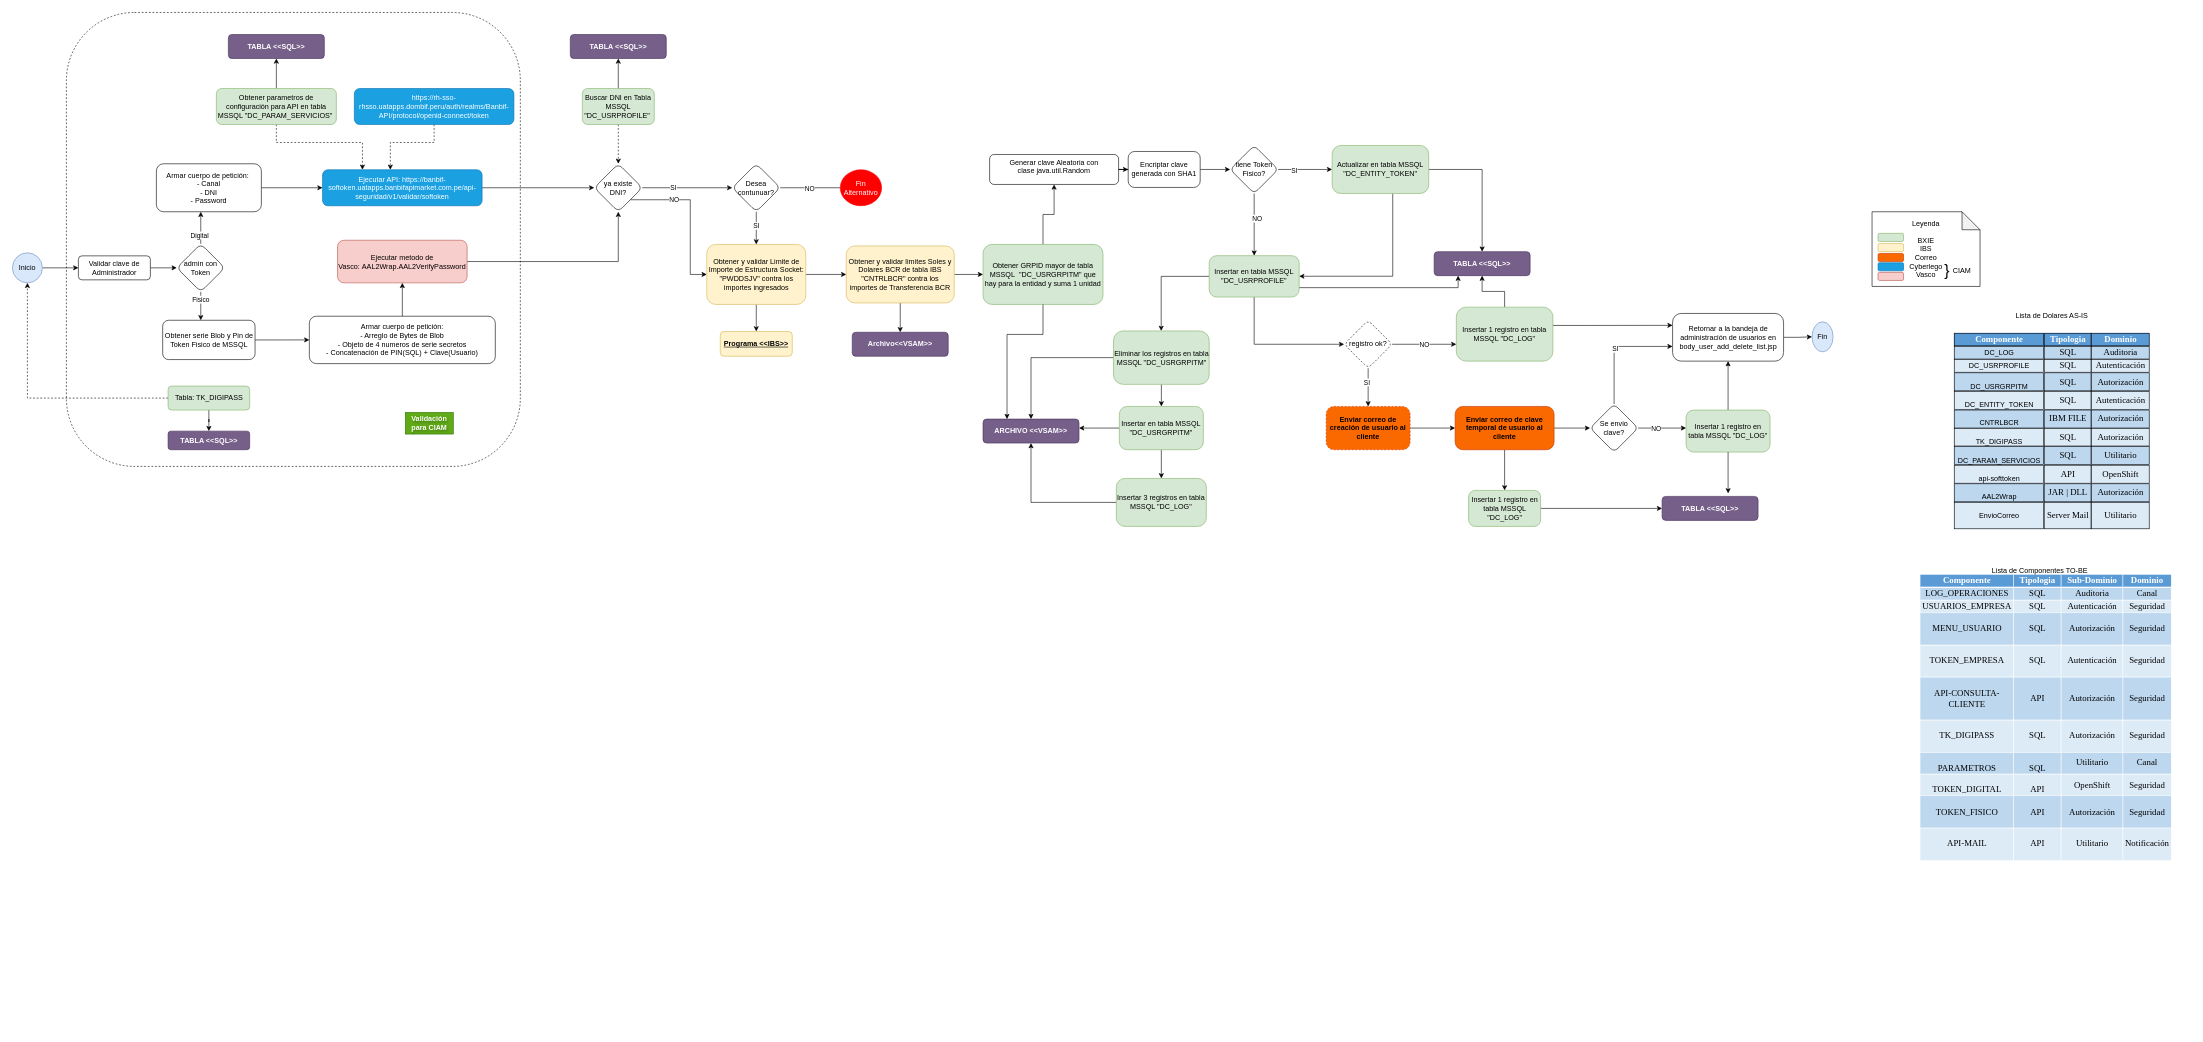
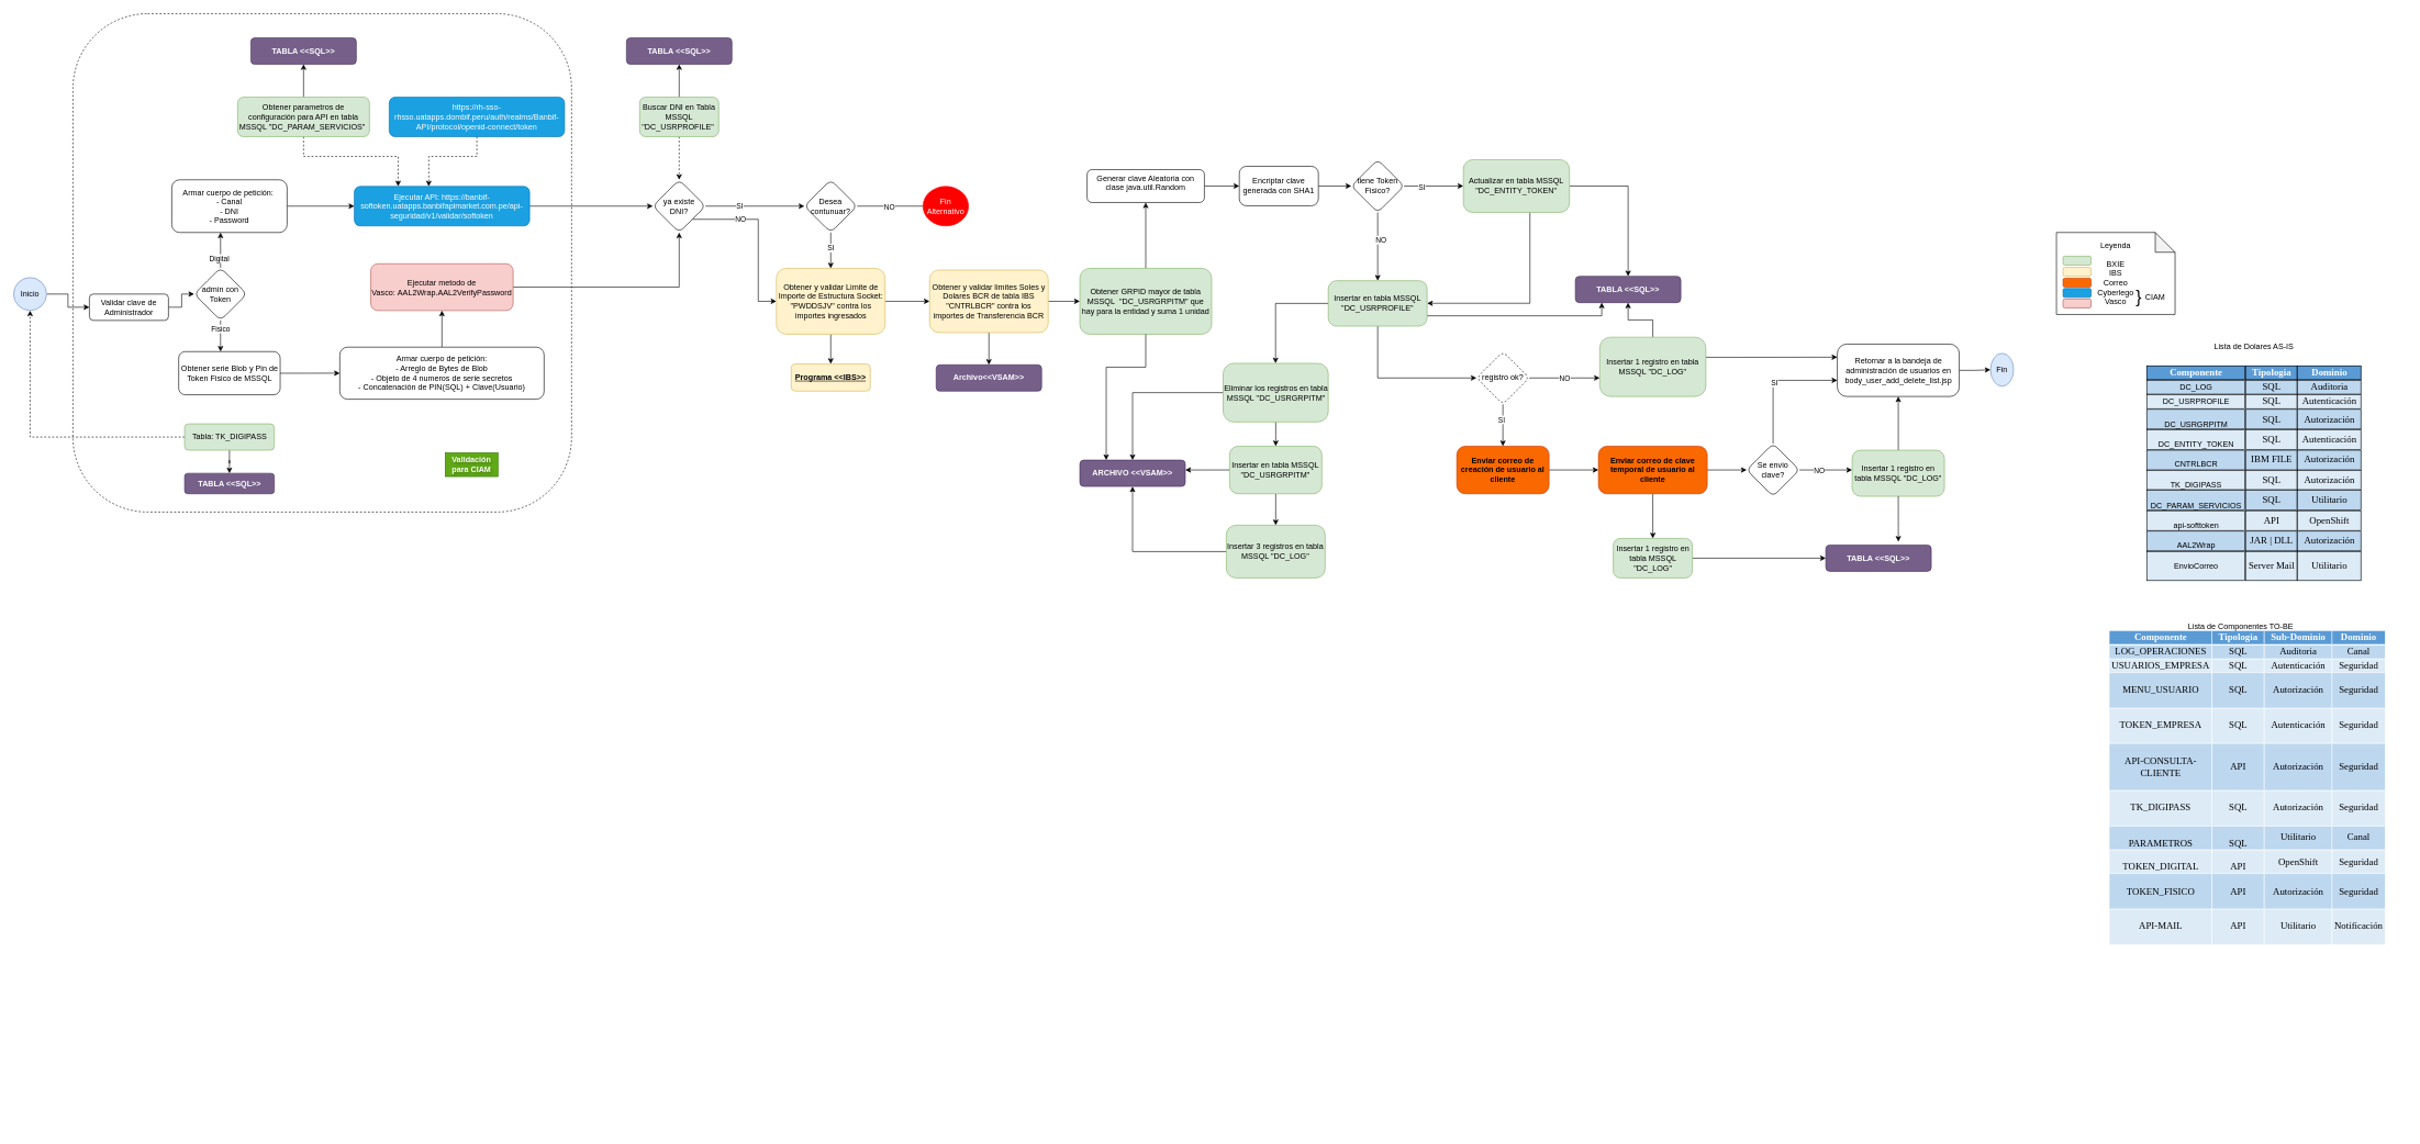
- <mxCell id="50" value="Generar clave Aleatoria con clase&amp;nbsp;java&lt;span style=&quot;background-color: initial;&quot;&gt;.&lt;/span&gt;util&lt;span style=&quot;background-color: initial;&quot;&gt;.Random&lt;/span&gt;&lt;h5&gt;&lt;div style=&quot;padding-top: 2px; margin-left: 20px; position: relative; -ms-word-wrap: break-word;&quot;&gt;&lt;/div&gt;&lt;/h5&gt;" style="whiteSpace=wrap;html=1;rounded=1;glass=0;strokeWidth=1;shadow=0;verticalAlign=top;" parent="1" vertex="1"><mxGeometry x="1649" y="257" width="215" height="50" as="geometry" /></mxCell>
+ <mxCell id="50" value="Generar clave Aleatoria con clase&amp;nbsp;java&lt;span style=&quot;background-color: initial;&quot;&gt;.&lt;/span&gt;util&lt;span style=&quot;background-color: initial;&quot;&gt;.Random&lt;/span&gt;&lt;h5&gt;&lt;div style=&quot;padding-top: 2px; margin-left: 20px; position: relative; -ms-word-wrap: break-word;&quot;&gt;&lt;/div&gt;&lt;/h5&gt;" style="whiteSpace=wrap;html=1;rounded=1;glass=0;strokeWidth=1;shadow=0;verticalAlign=top;" parent="1" vertex="1"><mxGeometry x="1649" y="257" width="178" height="50" as="geometry" /></mxCell>
- <mxCell id="4" value="Validar clave de Administrador" style="rounded=1;whiteSpace=wrap;html=1;fontSize=12;glass=0;strokeWidth=1;shadow=0;" parent="1" vertex="1"><mxGeometry x="130" y="426" width="120" height="40" as="geometry" /></mxCell>
+ <mxCell id="4" value="Validar clave de Administrador" style="rounded=1;whiteSpace=wrap;html=1;fontSize=12;glass=0;strokeWidth=1;shadow=0;" parent="1" vertex="1"><mxGeometry x="135" y="446" width="120" height="40" as="geometry" /></mxCell>
- <mxCell id="79" value="Enviar correo de creación de usuario al cliente" style="whiteSpace=wrap;html=1;rounded=1;glass=0;strokeWidth=1;shadow=0;arcSize=18;fillColor=#fa6800;fontColor=#000000;strokeColor=#C73500;fontStyle=1;dashed=1;" parent="1" vertex="1"><mxGeometry x="2210" y="677" width="140" height="72.19" as="geometry" /></mxCell>
+ <mxCell id="79" value="Enviar correo de creación de usuario al cliente" style="whiteSpace=wrap;html=1;rounded=1;glass=0;strokeWidth=1;shadow=0;arcSize=18;fillColor=#fa6800;fontColor=#000000;strokeColor=#C73500;fontStyle=1" parent="1" vertex="1"><mxGeometry x="2210" y="677" width="140" height="72.19" as="geometry" /></mxCell>
